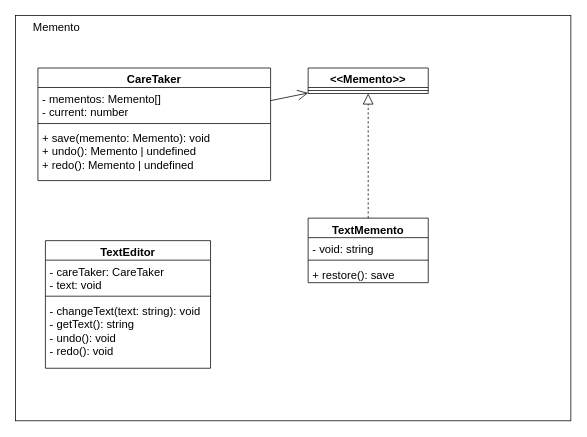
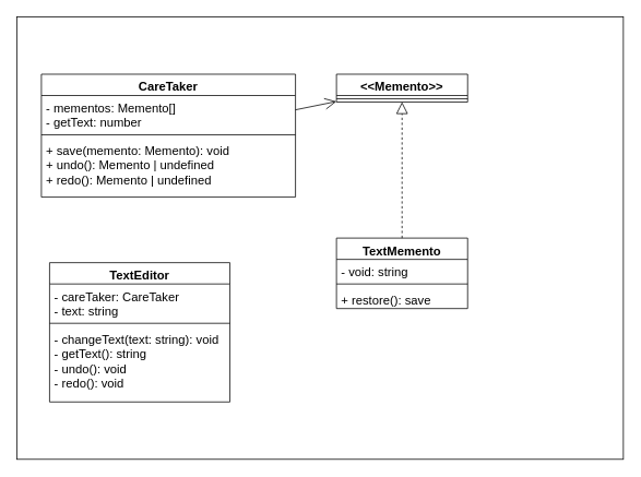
- <mxCell id="3" value="Memento" style="text;html=1;strokeColor=none;fillColor=none;align=center;verticalAlign=middle;whiteSpace=wrap;rounded=0;fontSize=15;" parent="1" vertex="1"><mxGeometry x="20" y="20" width="110" height="30" as="geometry" /></mxCell>
- <mxCell id="5" value="- mementos: Memento[]&#10;- current: number" style="text;strokeColor=none;fillColor=none;align=left;verticalAlign=top;spacingLeft=4;spacingRight=4;overflow=hidden;rotatable=0;points=[[0,0.5],[1,0.5]];portConstraint=eastwest;fontSize=15;" parent="4" vertex="1"><mxGeometry y="26" width="310" height="44" as="geometry" /></mxCell>
+ <mxCell id="5" value="- mementos: Memento[]&#10;- getText: number" style="text;strokeColor=none;fillColor=none;align=left;verticalAlign=top;spacingLeft=4;spacingRight=4;overflow=hidden;rotatable=0;points=[[0,0.5],[1,0.5]];portConstraint=eastwest;fontSize=15;" parent="4" vertex="1"><mxGeometry y="26" width="310" height="44" as="geometry" /></mxCell>
- <mxCell id="17" value="- careTaker: CareTaker&#10;- text: void" style="text;strokeColor=none;fillColor=none;align=left;verticalAlign=top;spacingLeft=4;spacingRight=4;overflow=hidden;rotatable=0;points=[[0,0.5],[1,0.5]];portConstraint=eastwest;fontSize=15;" parent="16" vertex="1"><mxGeometry y="26" width="220" height="44" as="geometry" /></mxCell>
+ <mxCell id="17" value="- careTaker: CareTaker&#10;- text: string" style="text;strokeColor=none;fillColor=none;align=left;verticalAlign=top;spacingLeft=4;spacingRight=4;overflow=hidden;rotatable=0;points=[[0,0.5],[1,0.5]];portConstraint=eastwest;fontSize=15;" parent="16" vertex="1"><mxGeometry y="26" width="220" height="44" as="geometry" /></mxCell>
